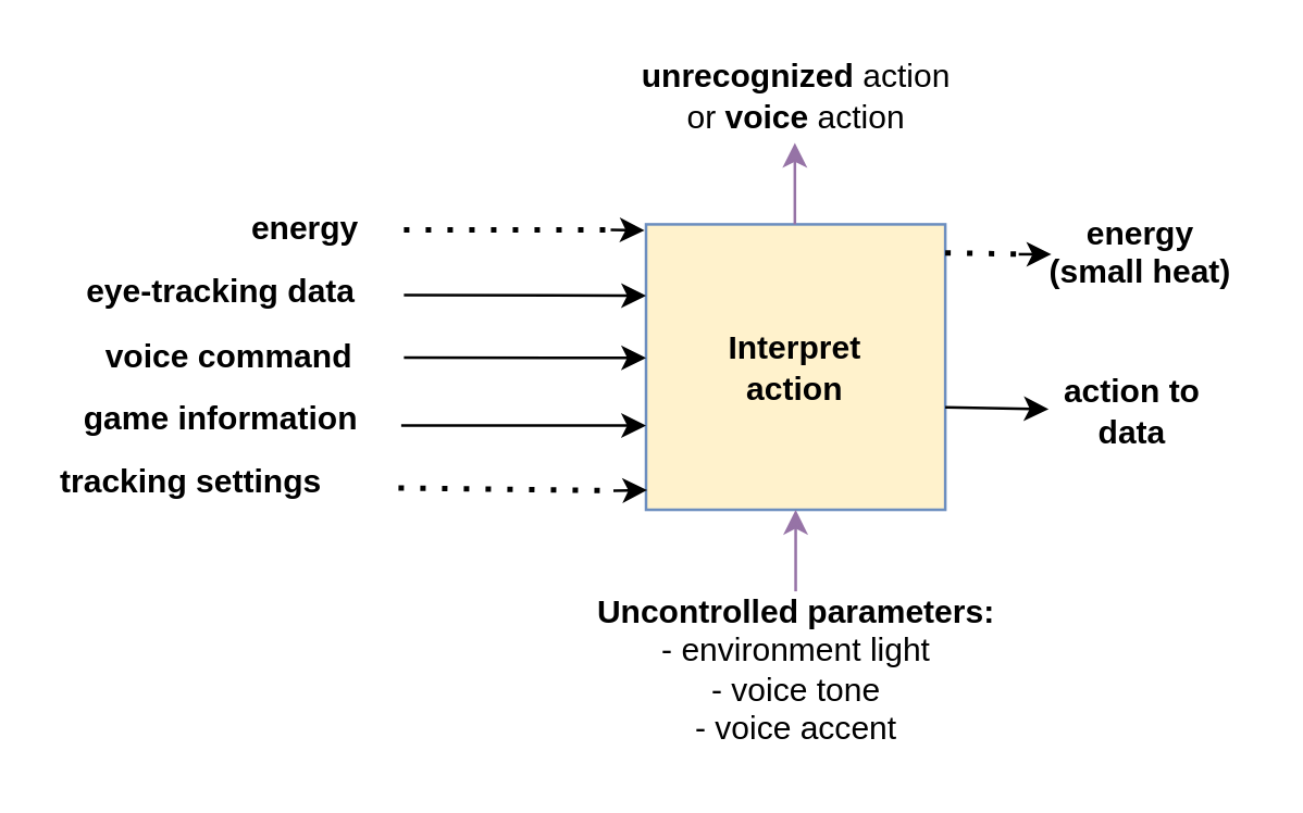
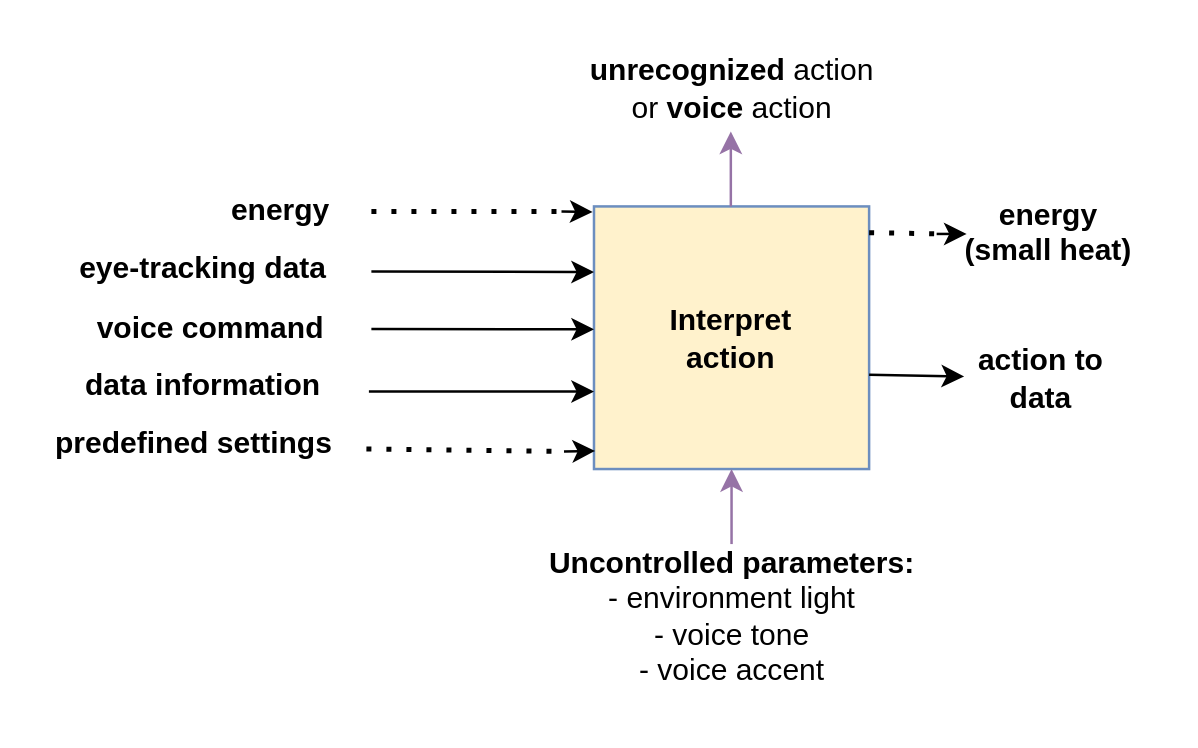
- <mxCell id="21" value="&lt;b&gt;game information&lt;/b&gt;" style="text;html=1;strokeColor=none;fillColor=none;align=center;verticalAlign=middle;whiteSpace=wrap;rounded=0;" vertex="1" parent="1"><mxGeometry x="28" y="139" width="106" height="30" as="geometry" /></mxCell>
+ <mxCell id="21" value="&lt;b&gt;data information&lt;/b&gt;" style="text;html=1;strokeColor=none;fillColor=none;align=center;verticalAlign=middle;whiteSpace=wrap;rounded=0;" vertex="1" parent="1"><mxGeometry x="28" y="139" width="106" height="30" as="geometry" /></mxCell>
- <mxCell id="7" value="&lt;div style=&quot;text-align: center&quot;&gt;&lt;span&gt;&lt;font face=&quot;helvetica&quot;&gt;&lt;b&gt;tracking settings&lt;/b&gt;&lt;/font&gt;&lt;/span&gt;&lt;/div&gt;" style="text;whiteSpace=wrap;html=1;" parent="1" vertex="1"><mxGeometry x="20" y="163" width="119" height="28" as="geometry" /></mxCell>
+ <mxCell id="7" value="&lt;div style=&quot;text-align: center&quot;&gt;&lt;span&gt;&lt;font face=&quot;helvetica&quot;&gt;&lt;b&gt;predefined settings&lt;/b&gt;&lt;/font&gt;&lt;/span&gt;&lt;/div&gt;" style="text;whiteSpace=wrap;html=1;" parent="1" vertex="1"><mxGeometry x="20" y="163" width="119" height="28" as="geometry" /></mxCell>
